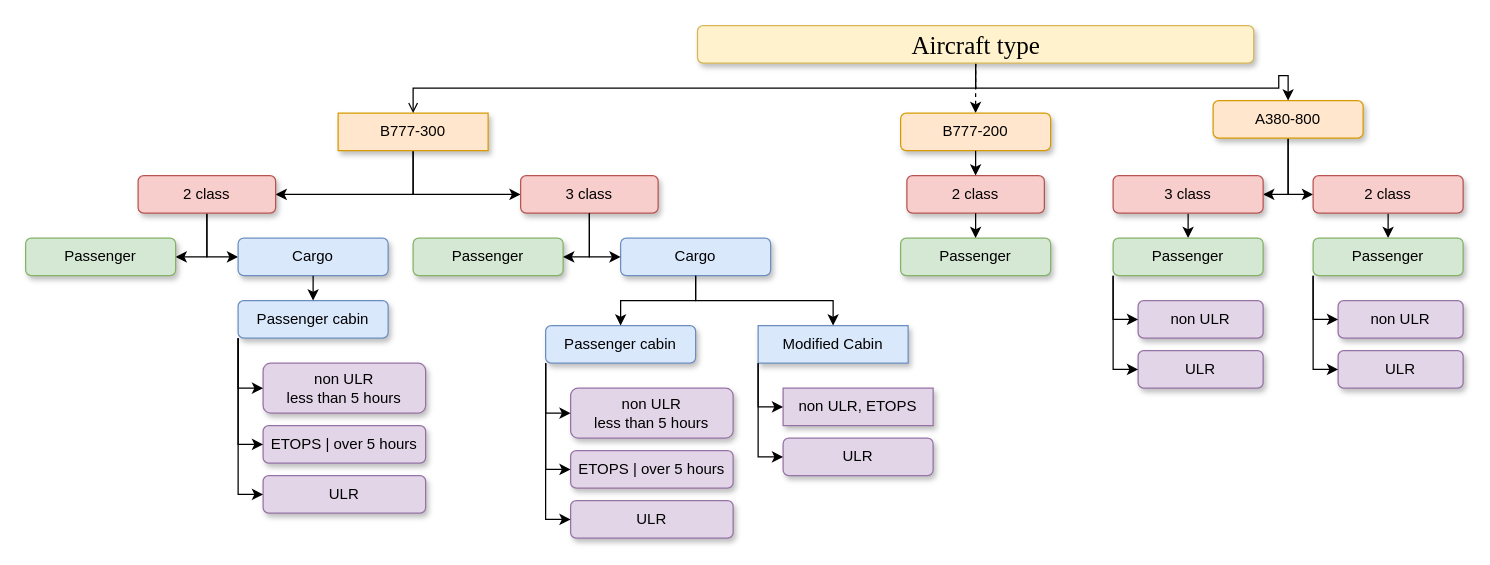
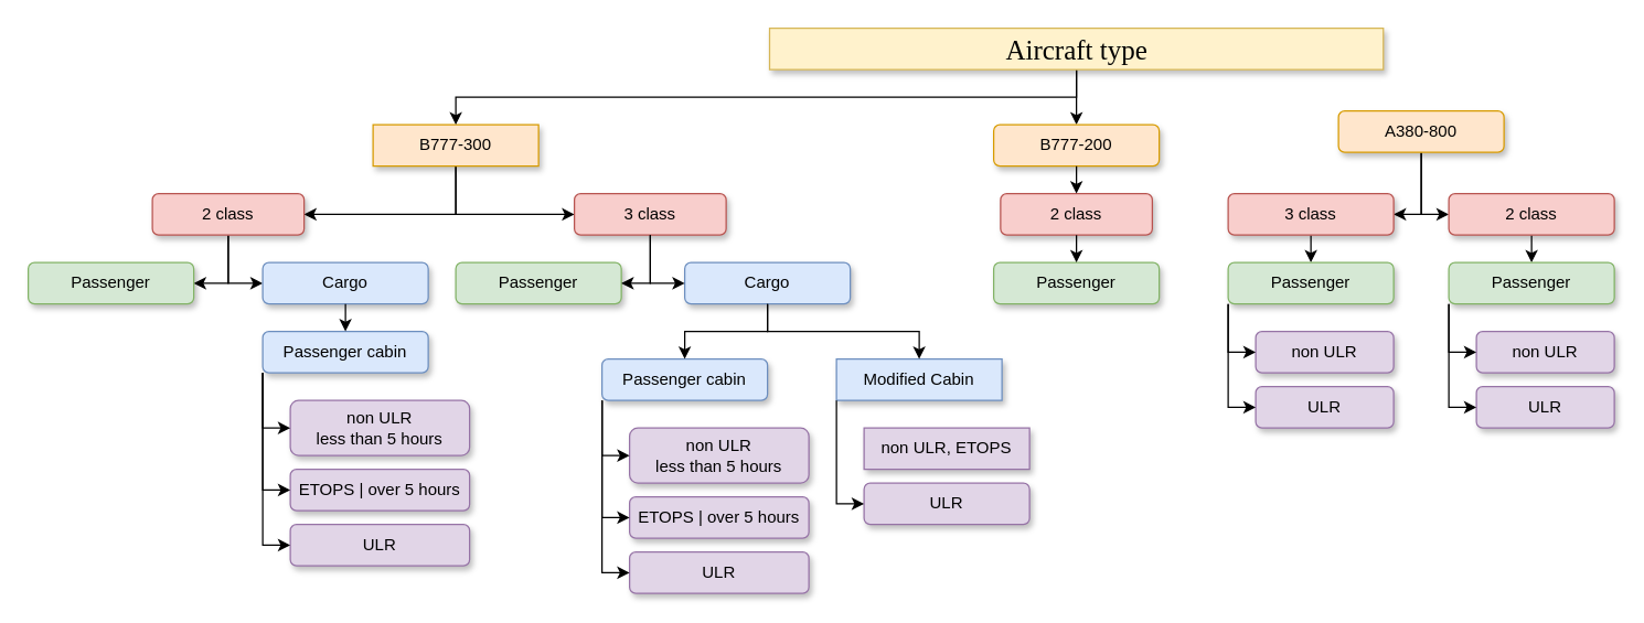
- <mxCell id="11" value="&lt;span style=&quot;font-size: 20px;&quot;&gt;Aircraft type&lt;/span&gt;" style="rounded=1;whiteSpace=wrap;html=1;strokeWidth=1;perimeterSpacing=0;glass=0;shadow=1;sketch=0;fontFamily=Verdana;fontSize=20;fillColor=#fff2cc;strokeColor=#d6b656;" parent="1" vertex="1"><mxGeometry x="557.5" y="20" width="445" height="30" as="geometry" /></mxCell>
+ <mxCell id="11" value="&lt;span style=&quot;font-size: 20px;&quot;&gt;Aircraft type&lt;/span&gt;" style="whiteSpace=wrap;html=1;strokeWidth=1;perimeterSpacing=0;glass=0;shadow=1;sketch=0;fontFamily=Verdana;fontSize=20;fillColor=#fff2cc;strokeColor=#d6b656;rounded=0;" parent="1" vertex="1"><mxGeometry x="557.5" y="20" width="445" height="30" as="geometry" /></mxCell>
- <mxCell id="8" style="edgeStyle=orthogonalEdgeStyle;rounded=0;orthogonalLoop=1;jettySize=auto;html=1;exitX=0.5;exitY=1;exitDx=0;exitDy=0;" parent="1" source="11" target="7" edge="1"><mxGeometry relative="1" as="geometry" /></mxCell>
- <mxCell id="10" style="edgeStyle=orthogonalEdgeStyle;rounded=0;orthogonalLoop=1;jettySize=auto;html=1;exitX=0.5;exitY=1;exitDx=0;exitDy=0;shadow=0;fontFamily=Verdana;fontSize=20;dashed=1;" parent="1" source="11" target="53" edge="1"><mxGeometry relative="1" as="geometry" /></mxCell>
+ <mxCell id="10" style="edgeStyle=orthogonalEdgeStyle;rounded=0;orthogonalLoop=1;jettySize=auto;html=1;exitX=0.5;exitY=1;exitDx=0;exitDy=0;shadow=0;fontFamily=Verdana;fontSize=20;" parent="1" source="11" target="53" edge="1"><mxGeometry relative="1" as="geometry" /></mxCell>
- <mxCell id="9" style="edgeStyle=orthogonalEdgeStyle;rounded=0;orthogonalLoop=1;jettySize=auto;html=1;exitX=0.5;exitY=1;exitDx=0;exitDy=0;endArrow=open;" parent="1" source="11" target="4" edge="1"><mxGeometry relative="1" as="geometry" /></mxCell>
+ <mxCell id="9" style="edgeStyle=orthogonalEdgeStyle;rounded=0;orthogonalLoop=1;jettySize=auto;html=1;exitX=0.5;exitY=1;exitDx=0;exitDy=0;" parent="1" source="11" target="4" edge="1"><mxGeometry relative="1" as="geometry" /></mxCell>
- <mxCell id="44" style="edgeStyle=orthogonalEdgeStyle;rounded=0;orthogonalLoop=1;jettySize=auto;html=1;exitX=0;exitY=1;exitDx=0;exitDy=0;entryX=0;entryY=0.5;entryDx=0;entryDy=0;shadow=0;fontFamily=Verdana;fontSize=20;" parent="33" source="35" target="37" edge="1"><mxGeometry relative="1" as="geometry" /></mxCell>
